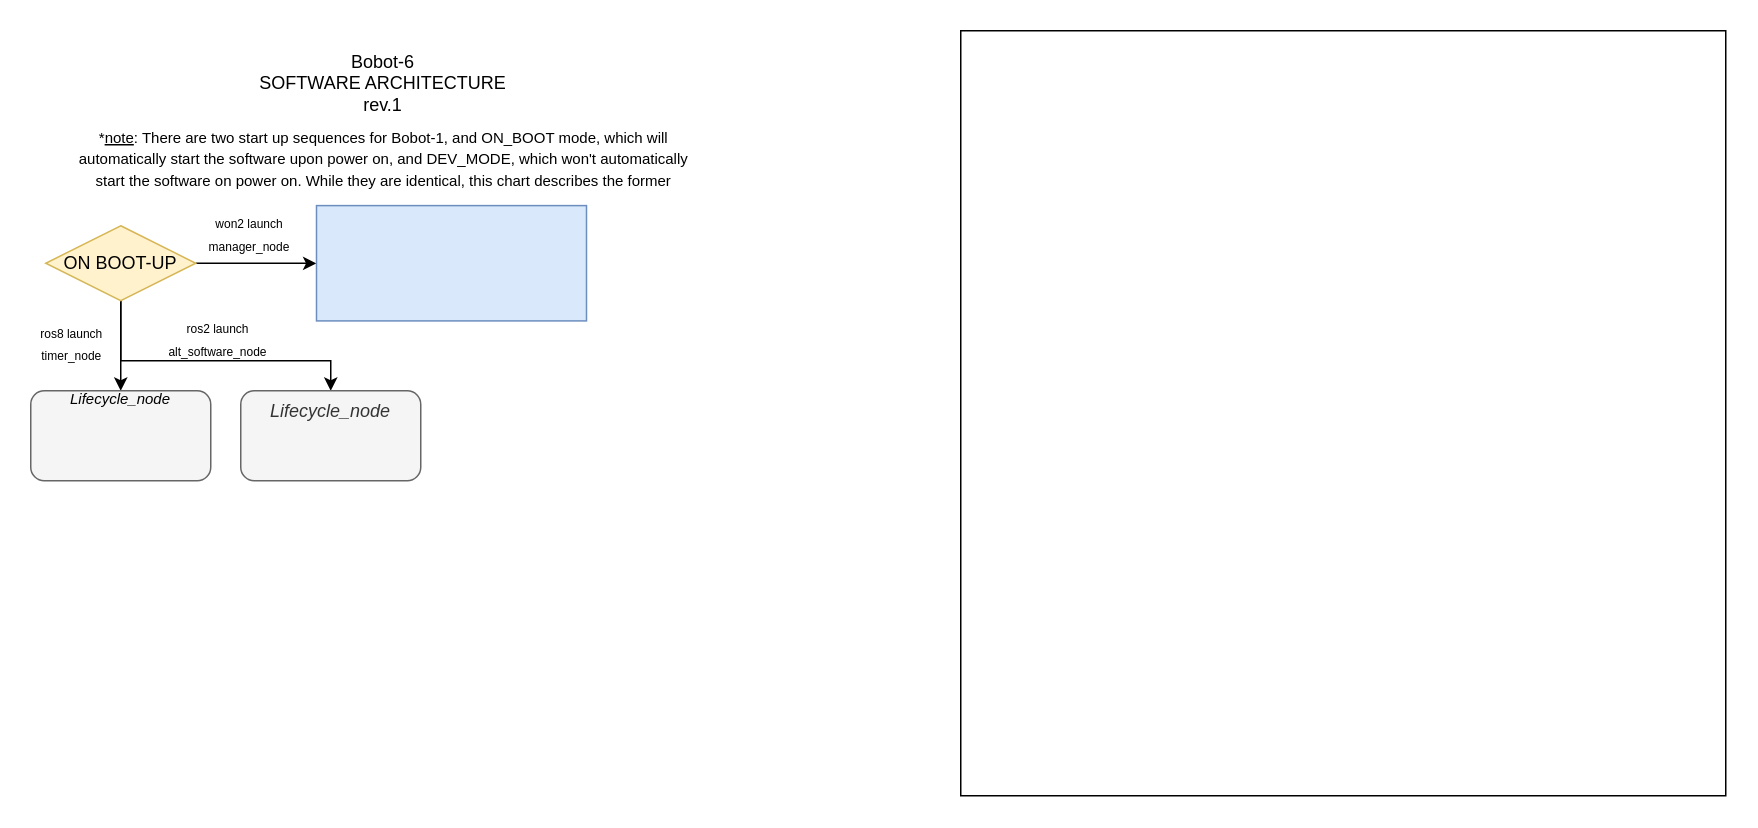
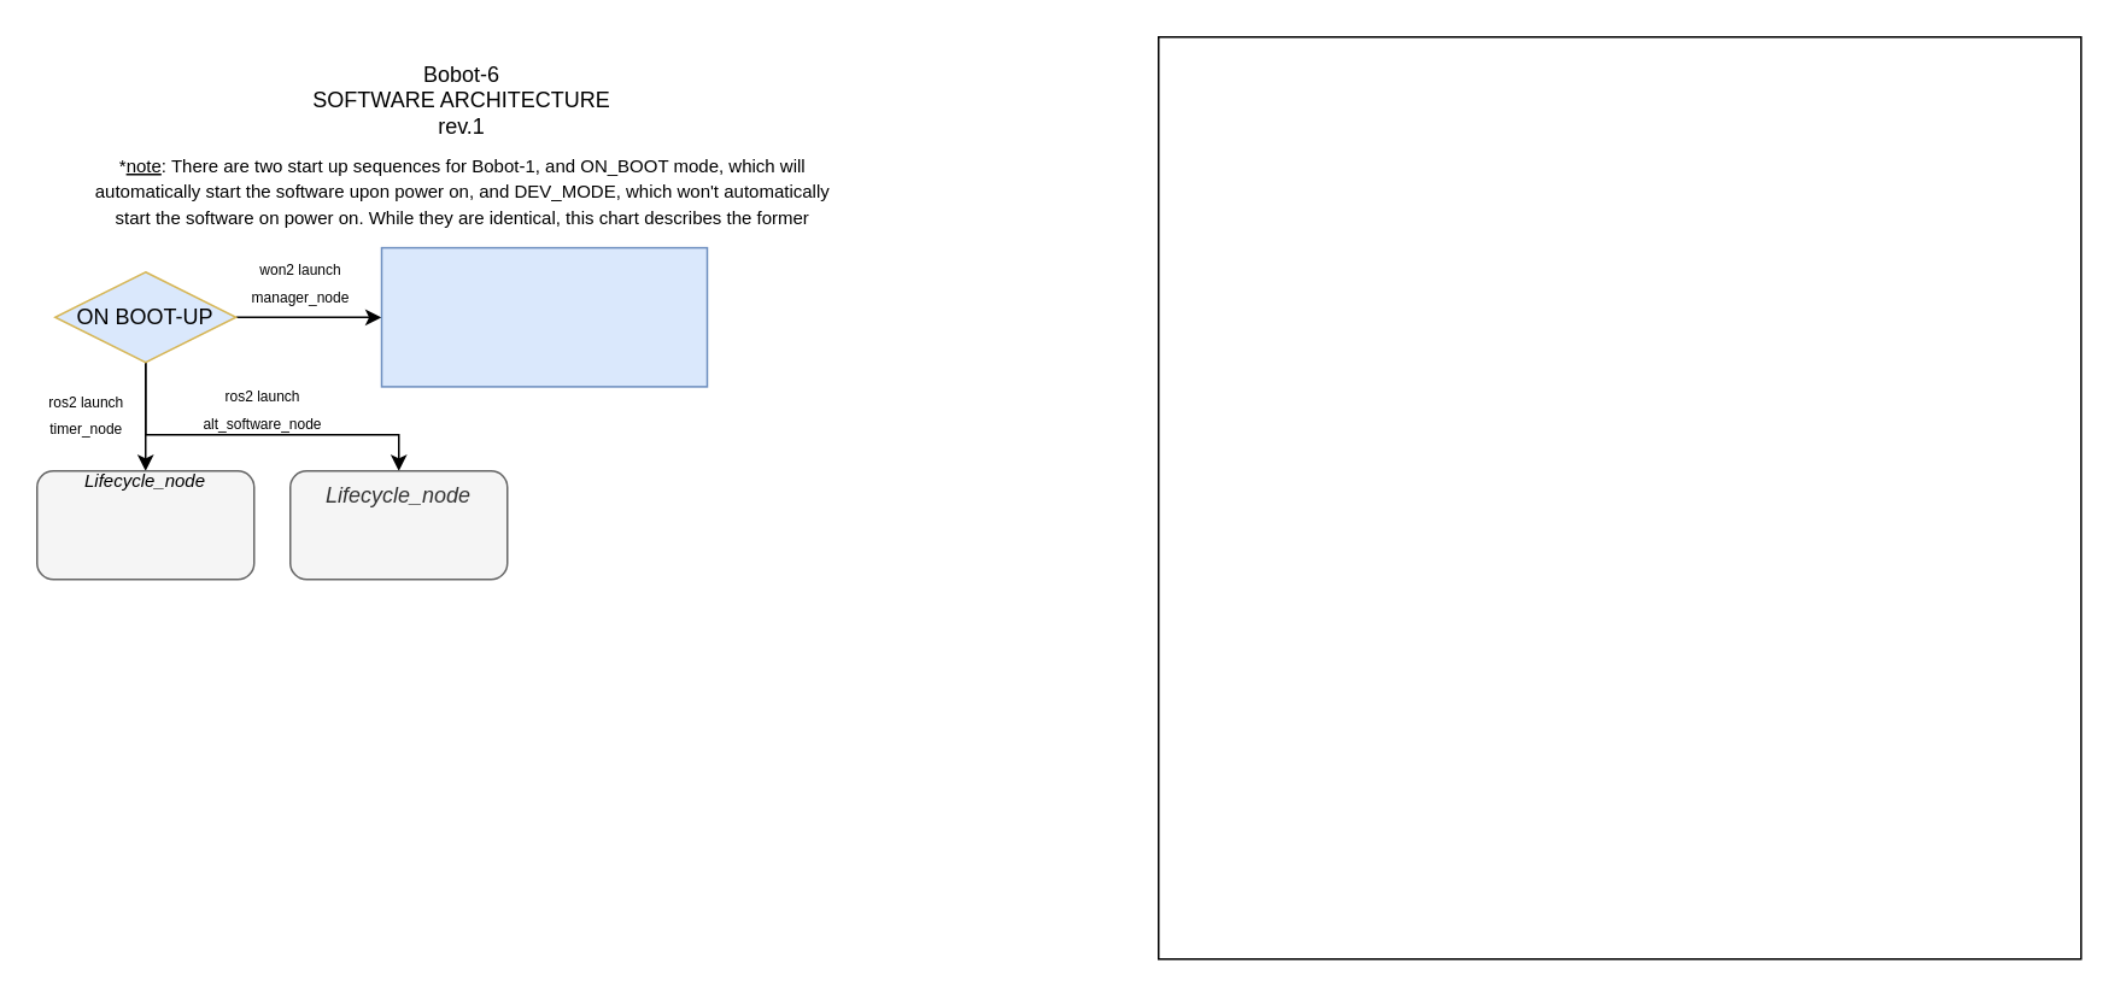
- <mxCell id="8" value="ON BOOT-UP" style="rhombus;whiteSpace=wrap;html=1;fillColor=#fff2cc;strokeColor=#d6b656;" vertex="1" parent="1"><mxGeometry x="30" y="150" width="100" height="50" as="geometry" /></mxCell>
+ <mxCell id="8" value="ON BOOT-UP" style="rhombus;whiteSpace=wrap;html=1;fillColor=#dae8fc;strokeColor=#d6b656;" vertex="1" parent="1"><mxGeometry x="30" y="150" width="100" height="50" as="geometry" /></mxCell>
- <mxCell id="12" value="&lt;font style=&quot;font-size: 8px;&quot;&gt;ros8 launch timer_node&lt;/font&gt;" style="text;html=1;strokeColor=none;fillColor=none;align=center;verticalAlign=middle;whiteSpace=wrap;rounded=0;" vertex="1" parent="1"><mxGeometry x="20" y="213.44" width="55" height="30" as="geometry" /></mxCell>
+ <mxCell id="12" value="&lt;font style=&quot;font-size: 8px;&quot;&gt;ros2 launch timer_node&lt;/font&gt;" style="text;html=1;strokeColor=none;fillColor=none;align=center;verticalAlign=middle;whiteSpace=wrap;rounded=0;" vertex="1" parent="1"><mxGeometry x="20" y="213.44" width="55" height="30" as="geometry" /></mxCell>
